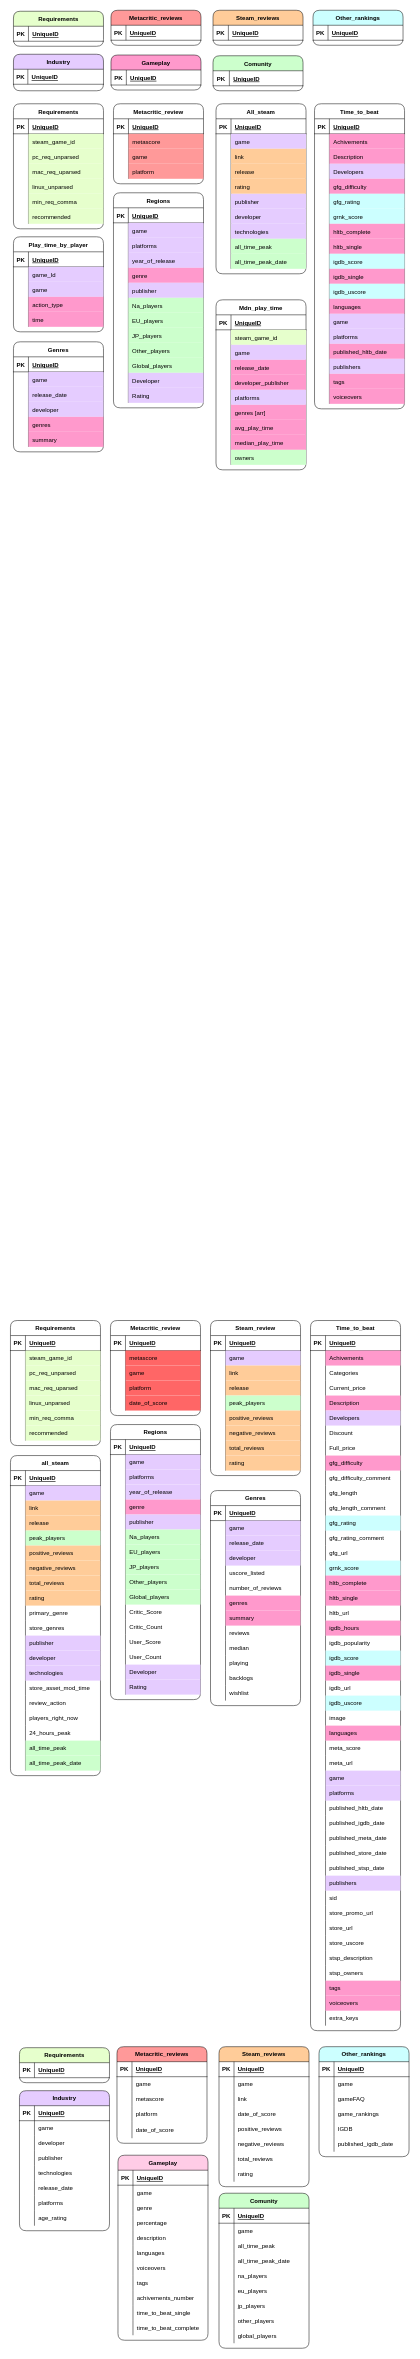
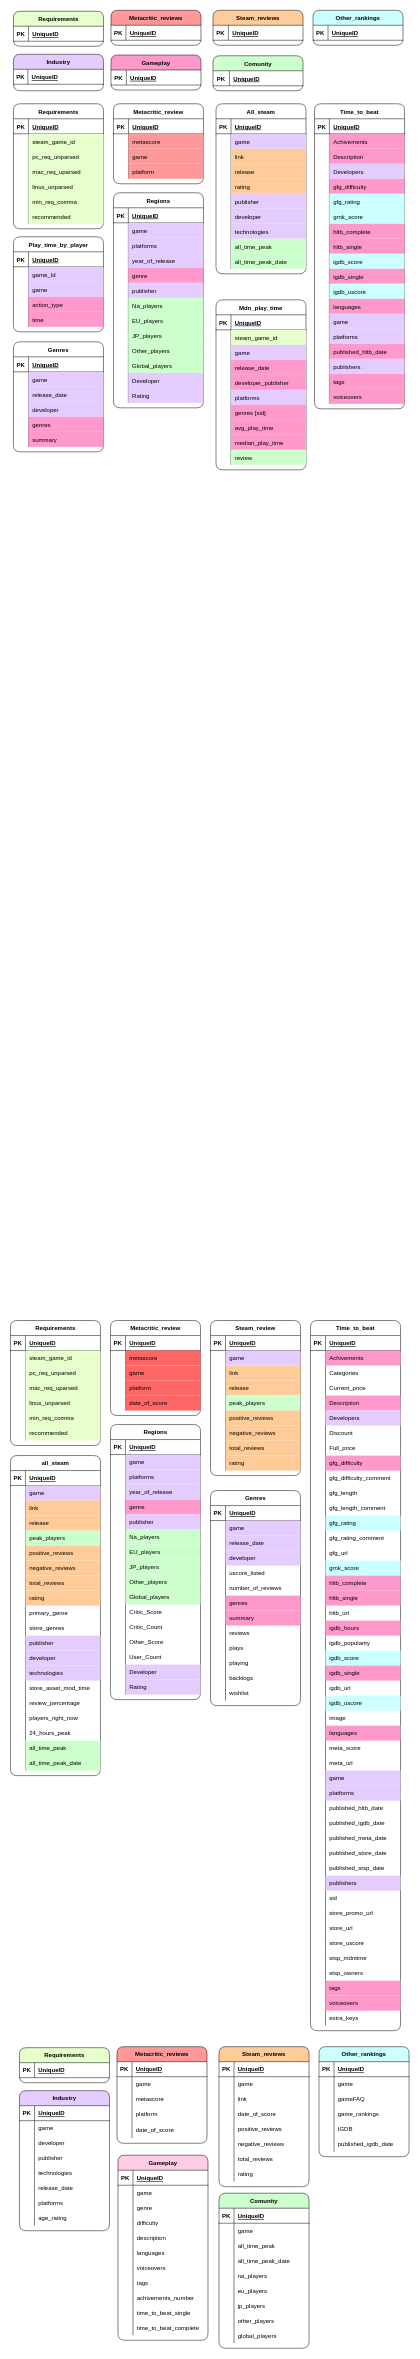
- <mxCell id="759" value="genres [arr]" style="shape=partialRectangle;connectable=0;fillColor=#FF99CC;top=0;left=0;bottom=0;right=0;align=left;spacingLeft=6;overflow=hidden;" parent="757" vertex="1"><mxGeometry x="30" width="150" height="30" as="geometry"><mxRectangle width="150" height="30" as="alternateBounds" /></mxGeometry></mxCell>
+ <mxCell id="759" value="genres [sid]" style="shape=partialRectangle;connectable=0;fillColor=#FF99CC;top=0;left=0;bottom=0;right=0;align=left;spacingLeft=6;overflow=hidden;" parent="757" vertex="1"><mxGeometry x="30" width="150" height="30" as="geometry"><mxRectangle width="150" height="30" as="alternateBounds" /></mxGeometry></mxCell>
- <mxCell id="768" value="owners" style="shape=partialRectangle;connectable=0;fillColor=#CCFFCC;top=0;left=0;bottom=0;right=0;align=left;spacingLeft=6;overflow=hidden;" parent="766" vertex="1"><mxGeometry x="30" width="150" height="30" as="geometry"><mxRectangle width="150" height="30" as="alternateBounds" /></mxGeometry></mxCell>
+ <mxCell id="768" value="review" style="shape=partialRectangle;connectable=0;fillColor=#CCFFCC;top=0;left=0;bottom=0;right=0;align=left;spacingLeft=6;overflow=hidden;" parent="766" vertex="1"><mxGeometry x="30" width="150" height="30" as="geometry"><mxRectangle width="150" height="30" as="alternateBounds" /></mxGeometry></mxCell>
- <mxCell id="149" value="User_Score" style="shape=partialRectangle;connectable=0;fillColor=none;top=0;left=0;bottom=0;right=0;align=left;spacingLeft=6;overflow=hidden;rounded=1;" parent="147" vertex="1"><mxGeometry x="30" width="150" height="30" as="geometry"><mxRectangle width="150" height="30" as="alternateBounds" /></mxGeometry></mxCell>
+ <mxCell id="149" value="Other_Score" style="shape=partialRectangle;connectable=0;fillColor=none;top=0;left=0;bottom=0;right=0;align=left;spacingLeft=6;overflow=hidden;rounded=1;" parent="147" vertex="1"><mxGeometry x="30" width="150" height="30" as="geometry"><mxRectangle width="150" height="30" as="alternateBounds" /></mxGeometry></mxCell>
- <mxCell id="350" value="median" style="shape=partialRectangle;connectable=0;fillColor=none;top=0;left=0;bottom=0;right=0;align=left;spacingLeft=6;overflow=hidden;" parent="348" vertex="1"><mxGeometry x="30" width="150" height="30" as="geometry"><mxRectangle width="150" height="30" as="alternateBounds" /></mxGeometry></mxCell>
+ <mxCell id="350" value="plays" style="shape=partialRectangle;connectable=0;fillColor=none;top=0;left=0;bottom=0;right=0;align=left;spacingLeft=6;overflow=hidden;" parent="348" vertex="1"><mxGeometry x="30" width="150" height="30" as="geometry"><mxRectangle width="150" height="30" as="alternateBounds" /></mxGeometry></mxCell>
- <mxCell id="50" value="review_action" style="shape=partialRectangle;connectable=0;fillColor=none;top=0;left=0;bottom=0;right=0;align=left;spacingLeft=6;overflow=hidden;" parent="48" vertex="1"><mxGeometry x="30" width="150" height="30" as="geometry"><mxRectangle width="150" height="30" as="alternateBounds" /></mxGeometry></mxCell>
+ <mxCell id="50" value="review_percentage" style="shape=partialRectangle;connectable=0;fillColor=none;top=0;left=0;bottom=0;right=0;align=left;spacingLeft=6;overflow=hidden;" parent="48" vertex="1"><mxGeometry x="30" width="150" height="30" as="geometry"><mxRectangle width="150" height="30" as="alternateBounds" /></mxGeometry></mxCell>
- <mxCell id="307" value="stsp_description" style="shape=partialRectangle;connectable=0;fillColor=none;top=0;left=0;bottom=0;right=0;align=left;spacingLeft=6;overflow=hidden;rounded=1;" parent="305" vertex="1"><mxGeometry x="30" width="150" height="30" as="geometry"><mxRectangle width="150" height="30" as="alternateBounds" /></mxGeometry></mxCell>
+ <mxCell id="307" value="stsp_mdntime" style="shape=partialRectangle;connectable=0;fillColor=none;top=0;left=0;bottom=0;right=0;align=left;spacingLeft=6;overflow=hidden;rounded=1;" parent="305" vertex="1"><mxGeometry x="30" width="150" height="30" as="geometry"><mxRectangle width="150" height="30" as="alternateBounds" /></mxGeometry></mxCell>
- <mxCell id="688" value="percentage" style="shape=partialRectangle;connectable=0;fillColor=none;top=0;left=0;bottom=0;right=0;align=left;spacingLeft=6;overflow=hidden;labelBackgroundColor=none;strokeColor=#FF99CC;" parent="686" vertex="1"><mxGeometry x="30" width="150" height="30" as="geometry"><mxRectangle width="150" height="30" as="alternateBounds" /></mxGeometry></mxCell>
+ <mxCell id="688" value="difficulty" style="shape=partialRectangle;connectable=0;fillColor=none;top=0;left=0;bottom=0;right=0;align=left;spacingLeft=6;overflow=hidden;labelBackgroundColor=none;strokeColor=#FF99CC;" parent="686" vertex="1"><mxGeometry x="30" width="150" height="30" as="geometry"><mxRectangle width="150" height="30" as="alternateBounds" /></mxGeometry></mxCell>
